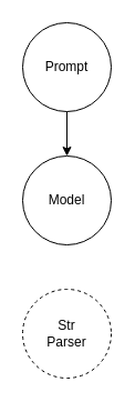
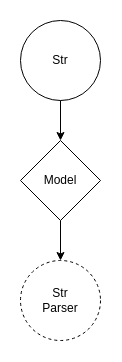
- <mxCell id="3" value="Prompt" style="ellipse;whiteSpace=wrap;html=1;aspect=fixed;" vertex="1" parent="2"><mxGeometry width="80" height="80" as="geometry" /></mxCell>
+ <mxCell id="3" value="Str" style="ellipse;whiteSpace=wrap;html=1;aspect=fixed;" vertex="1" parent="2"><mxGeometry width="80" height="80" as="geometry" /></mxCell>
- <mxCell id="4" value="Model" style="ellipse;whiteSpace=wrap;html=1;aspect=fixed;" vertex="1" parent="2"><mxGeometry y="120" width="80" height="80" as="geometry" /></mxCell>
+ <mxCell id="4" value="Model" style="rhombus;whiteSpace=wrap;html=1;aspect=fixed;" vertex="1" parent="2"><mxGeometry y="120" width="80" height="80" as="geometry" /></mxCell>
+ <mxCell id="7" value="" style="endArrow=classic;html=1;exitX=0.5;exitY=1;exitDx=0;exitDy=0;entryX=0.5;entryY=0;entryDx=0;entryDy=0;" edge="1" parent="2" source="4" target="5"><mxGeometry width="50" height="50" relative="1" as="geometry"><mxPoint x="220" y="110" as="sourcePoint" /><mxPoint x="270" y="60" as="targetPoint" /></mxGeometry></mxCell>
